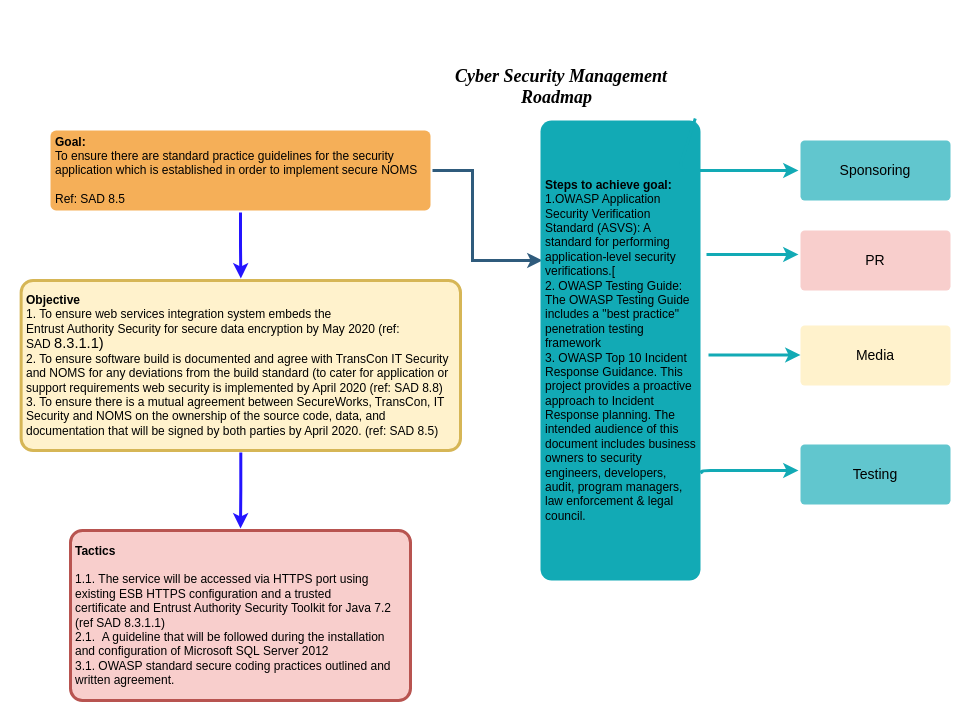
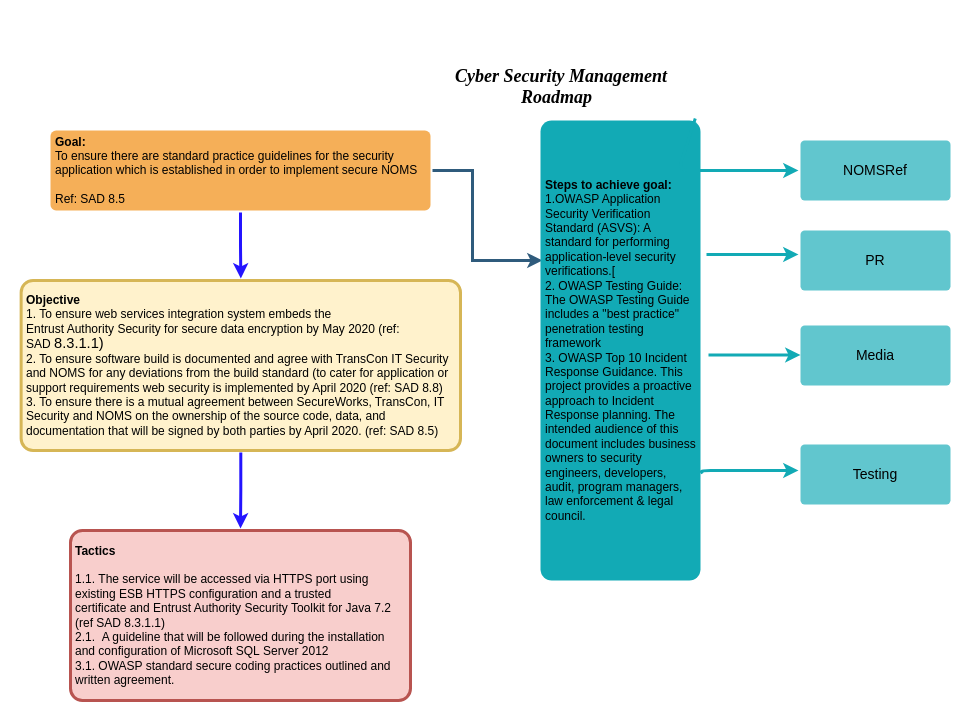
- <mxCell id="12" value="Sponsoring" style="rounded=1;whiteSpace=wrap;html=1;shadow=0;labelBackgroundColor=none;strokeColor=none;strokeWidth=3;fillColor=#61c6ce;fontFamily=Helvetica;fontSize=14;align=center;spacing=5;fontStyle=0;arcSize=7;perimeterSpacing=2;" parent="1" vertex="1"><mxGeometry x="800" y="140" width="150" height="60" as="geometry" /></mxCell>
+ <mxCell id="12" value="NOMSRef" style="rounded=1;whiteSpace=wrap;html=1;shadow=0;labelBackgroundColor=none;strokeColor=none;strokeWidth=3;fillColor=#61c6ce;fontFamily=Helvetica;fontSize=14;align=center;spacing=5;fontStyle=0;arcSize=7;perimeterSpacing=2;" parent="1" vertex="1"><mxGeometry x="800" y="140" width="150" height="60" as="geometry" /></mxCell>
- <mxCell id="14" value="PR" style="rounded=1;whiteSpace=wrap;html=1;shadow=0;labelBackgroundColor=none;strokeColor=none;strokeWidth=3;fillColor=#f8cecc;fontFamily=Helvetica;fontSize=14;align=center;spacing=5;fontStyle=0;arcSize=7;perimeterSpacing=2;" parent="1" vertex="1"><mxGeometry x="800" y="230" width="150" height="60" as="geometry" /></mxCell>
+ <mxCell id="14" value="PR" style="rounded=1;whiteSpace=wrap;html=1;shadow=0;labelBackgroundColor=none;strokeColor=none;strokeWidth=3;fillColor=#61c6ce;fontFamily=Helvetica;fontSize=14;align=center;spacing=5;fontStyle=0;arcSize=7;perimeterSpacing=2;" parent="1" vertex="1"><mxGeometry x="800" y="230" width="150" height="60" as="geometry" /></mxCell>
- <mxCell id="11" value="Media" style="rounded=1;whiteSpace=wrap;html=1;shadow=0;labelBackgroundColor=none;strokeColor=none;strokeWidth=3;fillColor=#fff2cc;fontFamily=Helvetica;fontSize=14;align=center;spacing=5;fontStyle=0;arcSize=7;perimeterSpacing=2;" parent="1" vertex="1"><mxGeometry x="800" y="325" width="150" height="60" as="geometry" /></mxCell>
+ <mxCell id="11" value="Media" style="rounded=1;whiteSpace=wrap;html=1;shadow=0;labelBackgroundColor=none;strokeColor=none;strokeWidth=3;fillColor=#61c6ce;fontFamily=Helvetica;fontSize=14;align=center;spacing=5;fontStyle=0;arcSize=7;perimeterSpacing=2;" parent="1" vertex="1"><mxGeometry x="800" y="325" width="150" height="60" as="geometry" /></mxCell>
